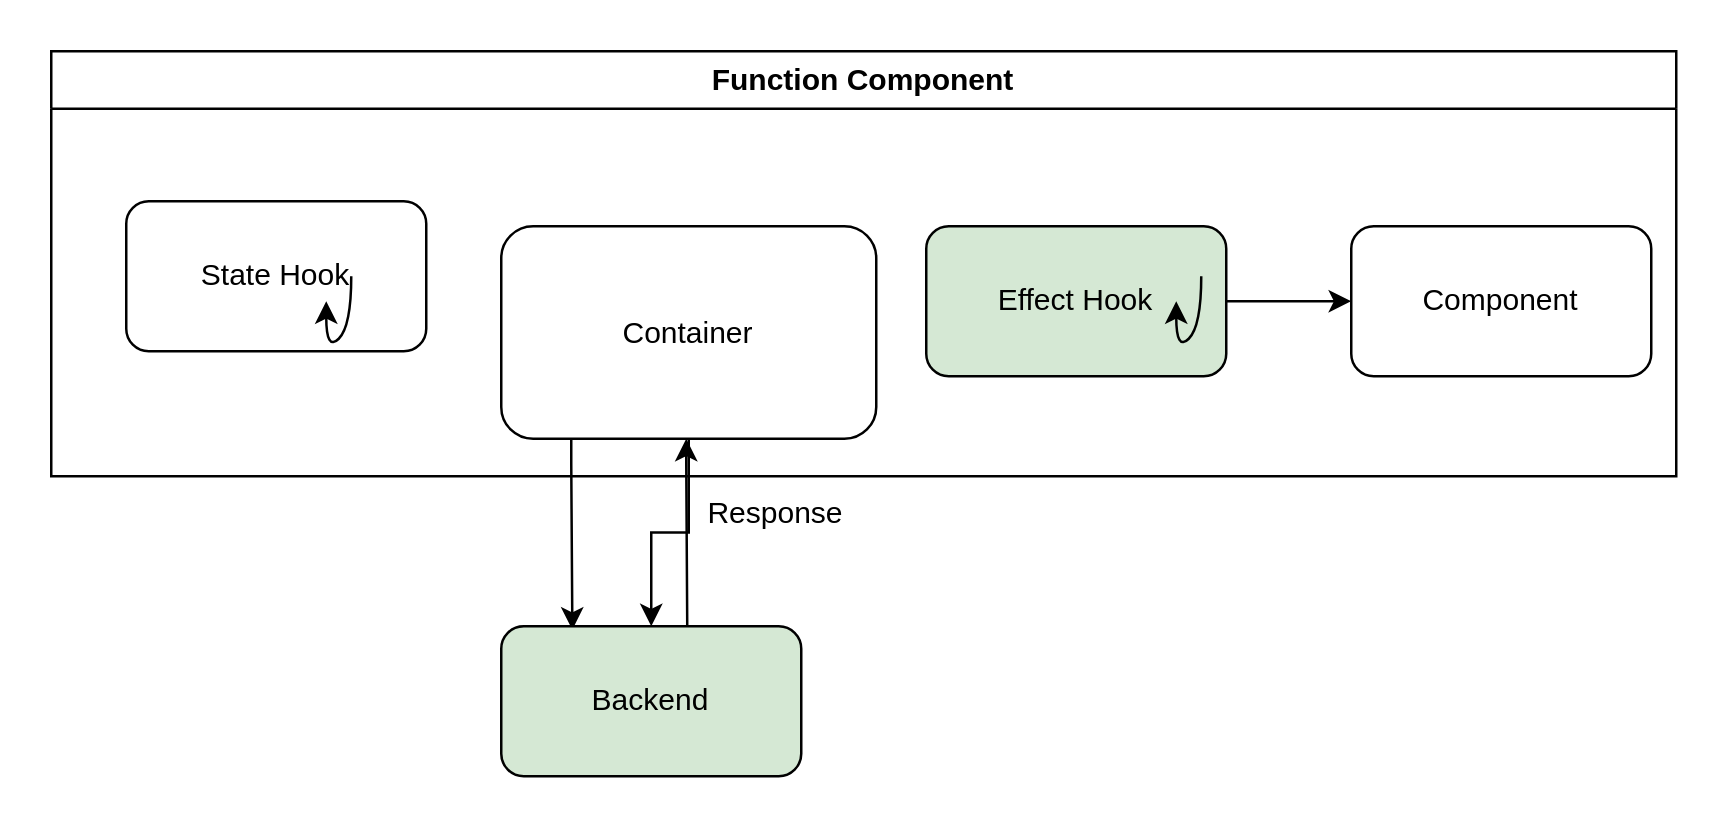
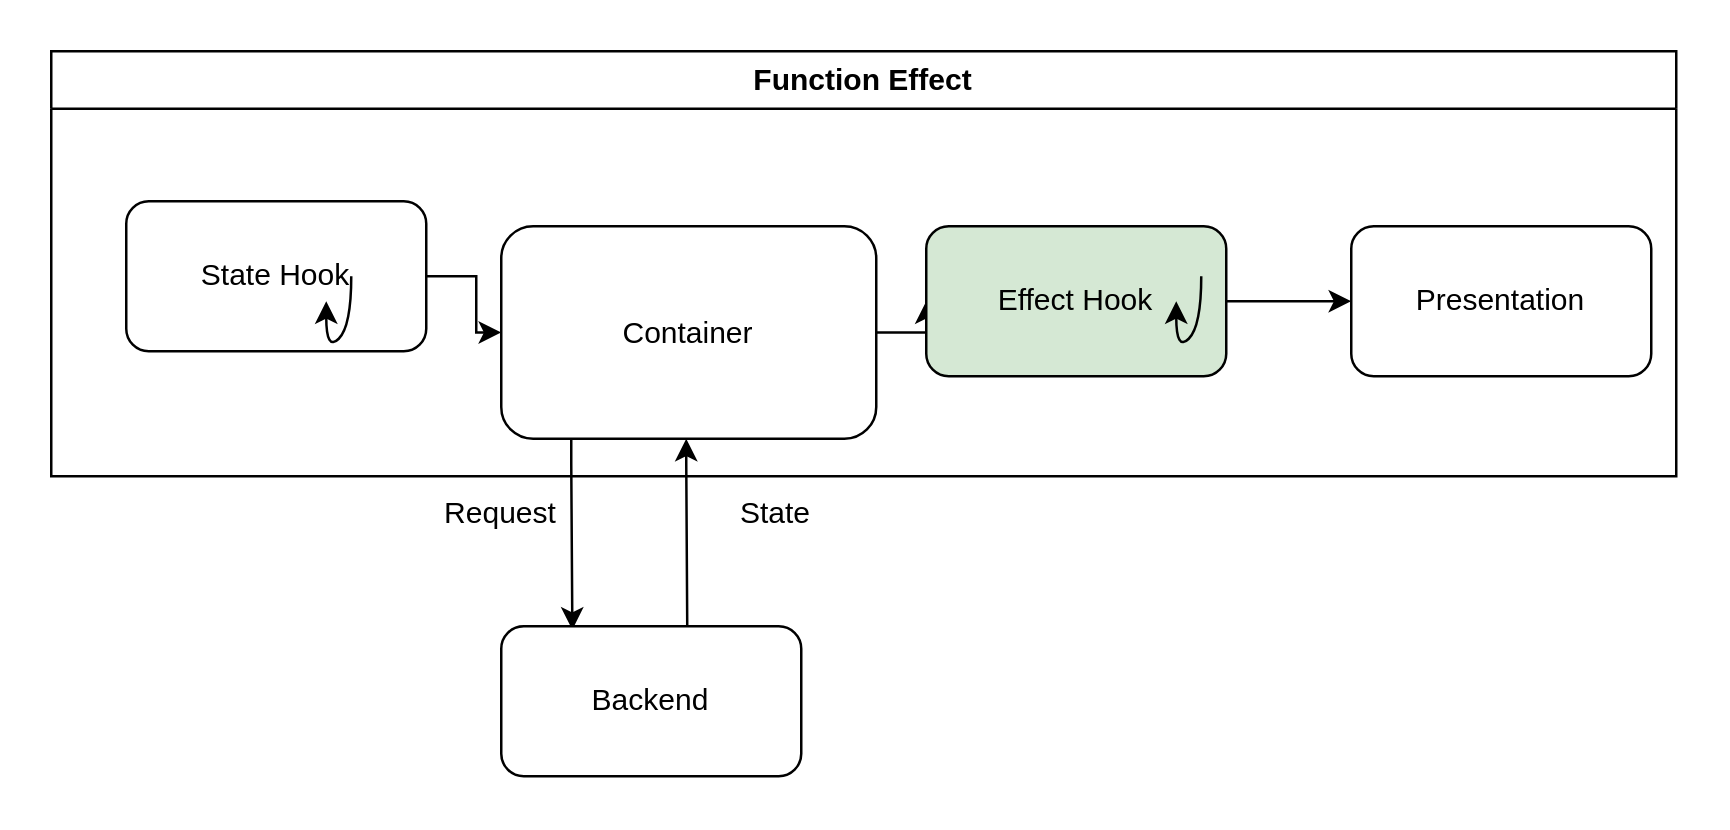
- <mxCell id="2" value="Function Component" style="swimlane;whiteSpace=wrap;html=1;" vertex="1" parent="1"><mxGeometry x="20" y="20" width="650" height="170" as="geometry" /></mxCell>
+ <mxCell id="2" value="Function Effect" style="swimlane;whiteSpace=wrap;html=1;" vertex="1" parent="1"><mxGeometry x="20" y="20" width="650" height="170" as="geometry" /></mxCell>
+ <mxCell id="3" style="edgeStyle=orthogonalEdgeStyle;rounded=0;orthogonalLoop=1;jettySize=auto;html=1;entryX=0;entryY=0.5;entryDx=0;entryDy=0;" edge="1" parent="2" source="4" target="6"><mxGeometry relative="1" as="geometry" /></mxCell>
- <mxCell id="7" value="Component" style="rounded=1;whiteSpace=wrap;html=1;" vertex="1" parent="2"><mxGeometry x="520" y="70" width="120" height="60" as="geometry" /></mxCell>
+ <mxCell id="7" value="Presentation" style="rounded=1;whiteSpace=wrap;html=1;" vertex="1" parent="2"><mxGeometry x="520" y="70" width="120" height="60" as="geometry" /></mxCell>
+ <mxCell id="14" value="Request" style="text;html=1;align=center;verticalAlign=middle;whiteSpace=wrap;rounded=0;" vertex="1" parent="1"><mxGeometry x="170" y="190" width="60" height="30" as="geometry" /></mxCell>
- <mxCell id="15" value="Response" style="text;html=1;align=center;verticalAlign=middle;whiteSpace=wrap;rounded=0;" vertex="1" parent="1"><mxGeometry x="280" y="190" width="60" height="30" as="geometry" /></mxCell>
+ <mxCell id="15" value="State" style="text;html=1;align=center;verticalAlign=middle;whiteSpace=wrap;rounded=0;" vertex="1" parent="1"><mxGeometry x="280" y="190" width="60" height="30" as="geometry" /></mxCell>
- <mxCell id="5" style="edgeStyle=orthogonalEdgeStyle;rounded=0;orthogonalLoop=1;jettySize=auto;html=1;" edge="1" parent="2" source="6" target="16"><mxGeometry relative="1" as="geometry" /></mxCell>
+ <mxCell id="5" style="edgeStyle=orthogonalEdgeStyle;rounded=0;orthogonalLoop=1;jettySize=auto;html=1;entryX=0;entryY=0.5;entryDx=0;entryDy=0;" edge="1" parent="2" source="6" target="10"><mxGeometry relative="1" as="geometry" /></mxCell>
- <mxCell id="16" value="Backend" style="rounded=1;whiteSpace=wrap;html=1;fillColor=#d5e8d4;" vertex="1" parent="1"><mxGeometry x="200" y="250" width="120" height="60" as="geometry" /></mxCell>
+ <mxCell id="16" value="Backend" style="rounded=1;whiteSpace=wrap;html=1;" vertex="1" parent="1"><mxGeometry x="200" y="250" width="120" height="60" as="geometry" /></mxCell>
